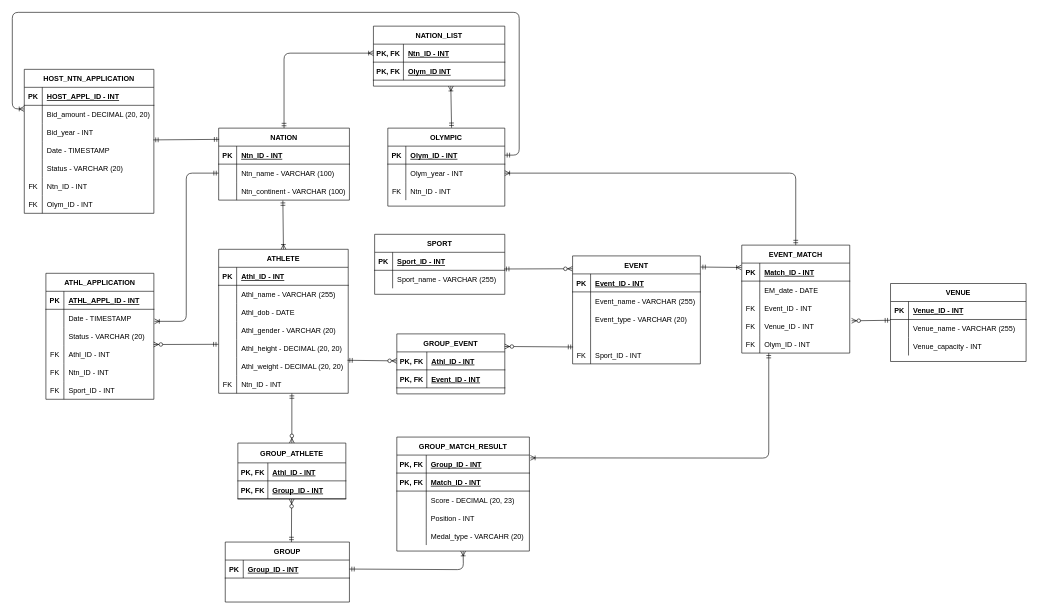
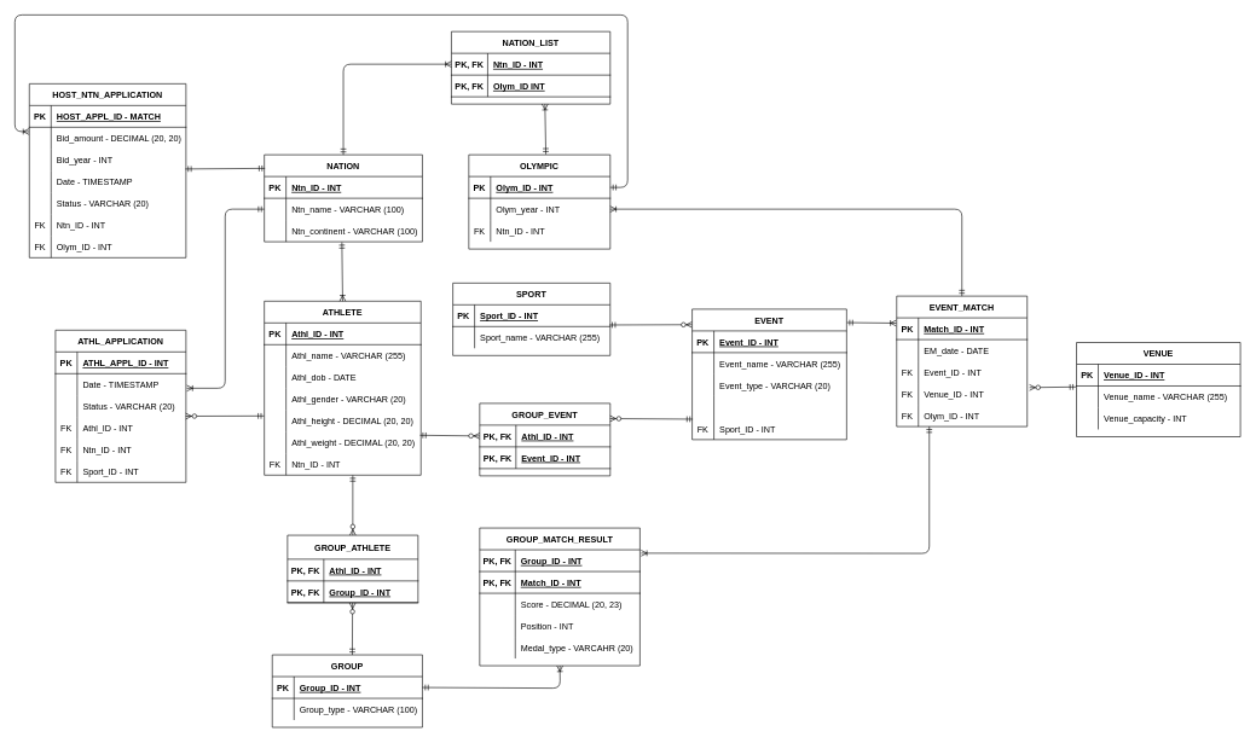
- <mxCell id="137" value="HOST_APPL_ID - INT" style="shape=partialRectangle;connectable=0;fillColor=none;top=0;left=0;bottom=0;right=0;align=left;spacingLeft=6;fontStyle=5;overflow=hidden;" parent="135" vertex="1"><mxGeometry x="30" width="186" height="30" as="geometry" /></mxCell>
+ <mxCell id="137" value="HOST_APPL_ID - MATCH" style="shape=partialRectangle;connectable=0;fillColor=none;top=0;left=0;bottom=0;right=0;align=left;spacingLeft=6;fontStyle=5;overflow=hidden;" parent="135" vertex="1"><mxGeometry x="30" width="186" height="30" as="geometry" /></mxCell>
+ <mxCell id="111" value="Group_type - VARCHAR (100)" style="shape=partialRectangle;connectable=0;fillColor=none;top=0;left=0;bottom=0;right=0;align=left;spacingLeft=6;overflow=hidden;" parent="109" vertex="1"><mxGeometry x="30" width="177" height="30" as="geometry" /></mxCell>
